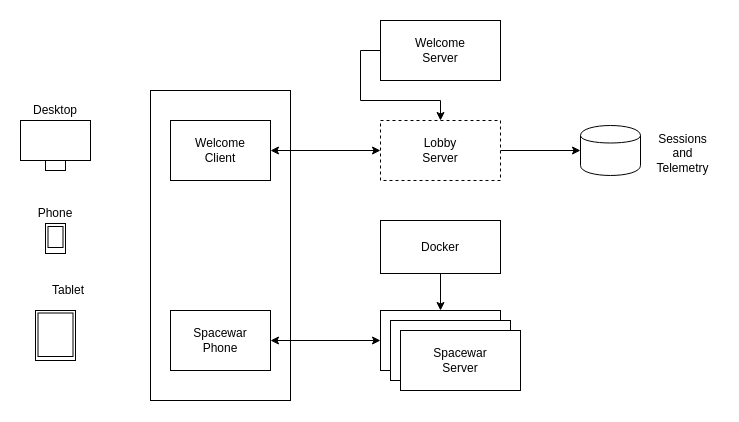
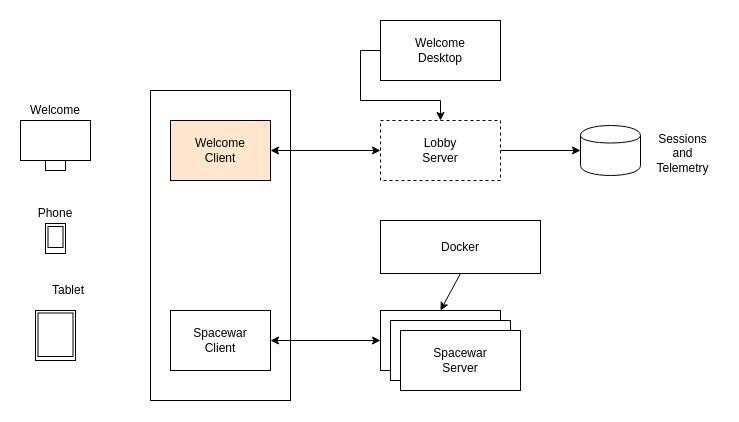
- <mxCell id="12" value="Welcome&lt;br&gt;Server" style="rounded=0;whiteSpace=wrap;html=1;" parent="1" vertex="1"><mxGeometry x="380" y="20" width="120" height="60" as="geometry" /></mxCell>
+ <mxCell id="12" value="Welcome&lt;br&gt;Desktop" style="rounded=0;whiteSpace=wrap;html=1;" parent="1" vertex="1"><mxGeometry x="380" y="20" width="120" height="60" as="geometry" /></mxCell>
- <mxCell id="24" value="Desktop" style="text;html=1;strokeColor=none;fillColor=none;align=center;verticalAlign=middle;whiteSpace=wrap;rounded=0;" vertex="1" parent="1"><mxGeometry x="35" y="100" width="40" height="20" as="geometry" /></mxCell>
+ <mxCell id="24" value="Welcome" style="text;html=1;strokeColor=none;fillColor=none;align=center;verticalAlign=middle;whiteSpace=wrap;rounded=0;" vertex="1" parent="1"><mxGeometry x="35" y="100" width="40" height="20" as="geometry" /></mxCell>
- <mxCell id="9" value="Welcome&lt;br&gt;Client" style="rounded=0;whiteSpace=wrap;html=1;" parent="1" vertex="1"><mxGeometry x="170" y="120" width="100" height="60" as="geometry" /></mxCell>
+ <mxCell id="9" value="Welcome&lt;br&gt;Client" style="rounded=0;whiteSpace=wrap;html=1;fillColor=#ffe6cc;" parent="1" vertex="1"><mxGeometry x="170" y="120" width="100" height="60" as="geometry" /></mxCell>
- <mxCell id="17" value="Docker" style="rounded=0;whiteSpace=wrap;html=1;" parent="1" vertex="1"><mxGeometry x="380" y="220" width="120" height="53" as="geometry" /></mxCell>
+ <mxCell id="17" value="Docker" style="rounded=0;whiteSpace=wrap;html=1;" parent="1" vertex="1"><mxGeometry x="380" y="220" width="160" height="53" as="geometry" /></mxCell>
- <mxCell id="10" value="Spacewar&lt;br&gt;Phone" style="rounded=0;whiteSpace=wrap;html=1;" parent="1" vertex="1"><mxGeometry x="170" y="310" width="100" height="60" as="geometry" /></mxCell>
+ <mxCell id="10" value="Spacewar&lt;br&gt;Client" style="rounded=0;whiteSpace=wrap;html=1;" parent="1" vertex="1"><mxGeometry x="170" y="310" width="100" height="60" as="geometry" /></mxCell>
